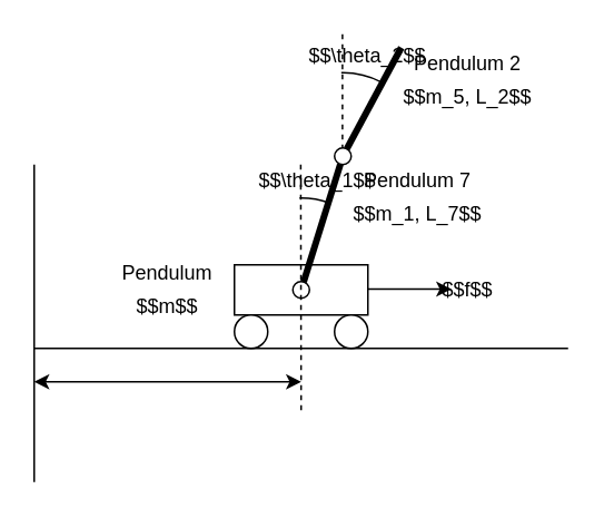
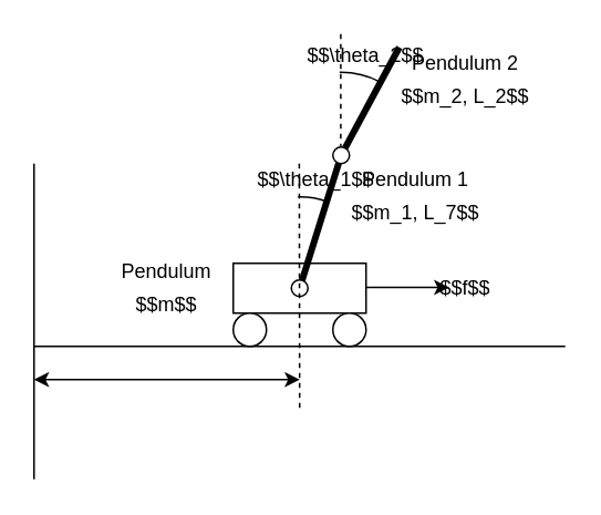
- <mxCell id="22" value="$$m_5, L_2$$" style="text;html=1;strokeColor=none;fillColor=none;align=center;verticalAlign=middle;whiteSpace=wrap;rounded=0;" vertex="1" parent="1"><mxGeometry x="240" y="48" width="80" height="20" as="geometry" /></mxCell>
+ <mxCell id="22" value="$$m_2, L_2$$" style="text;html=1;strokeColor=none;fillColor=none;align=center;verticalAlign=middle;whiteSpace=wrap;rounded=0;" vertex="1" parent="1"><mxGeometry x="240" y="48" width="80" height="20" as="geometry" /></mxCell>
- <mxCell id="21" value="Pendulum 7" style="text;html=1;strokeColor=none;fillColor=none;align=center;verticalAlign=middle;whiteSpace=wrap;rounded=0;" vertex="1" parent="1"><mxGeometry x="210" y="98" width="80" height="20" as="geometry" /></mxCell>
+ <mxCell id="21" value="Pendulum 1" style="text;html=1;strokeColor=none;fillColor=none;align=center;verticalAlign=middle;whiteSpace=wrap;rounded=0;" vertex="1" parent="1"><mxGeometry x="210" y="98" width="80" height="20" as="geometry" /></mxCell>
